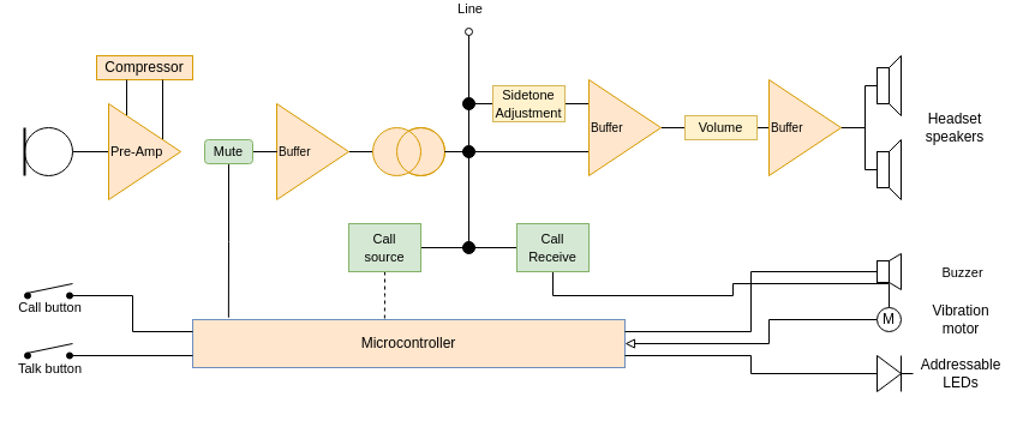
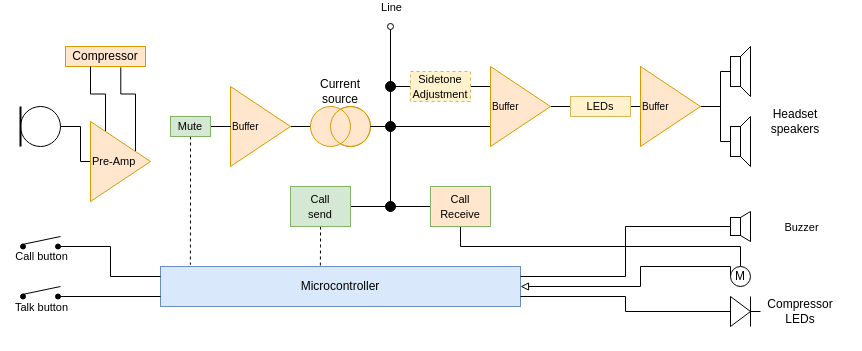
- <mxCell id="3" value="Compressor" style="rounded=0;whiteSpace=wrap;html=1;fillColor=#ffe6cc;strokeColor=#d79b00;" parent="1" vertex="1"><mxGeometry x="80" y="40" width="80" height="20" as="geometry" /></mxCell>
+ <mxCell id="3" value="Compressor" style="rounded=0;whiteSpace=wrap;html=1;fillColor=#ffe6cc;strokeColor=#d79b00;" parent="1" vertex="1"><mxGeometry x="65" y="40" width="80" height="20" as="geometry" /></mxCell>
- <mxCell id="24" value="&lt;font style=&quot;font-size: 11px;&quot;&gt;Sidetone&lt;br&gt;Adjustment&lt;br&gt;&lt;/font&gt;" style="rounded=0;whiteSpace=wrap;html=1;fillColor=#fff2cc;strokeColor=#d6b656;" vertex="1" parent="1"><mxGeometry x="410" y="65" width="60" height="30" as="geometry" /></mxCell>
+ <mxCell id="24" value="&lt;font style=&quot;font-size: 11px;&quot;&gt;Sidetone&lt;br&gt;Adjustment&lt;br&gt;&lt;/font&gt;" style="rounded=0;whiteSpace=wrap;html=1;fillColor=#fff2cc;strokeColor=#d6b656;dashed=1;" vertex="1" parent="1"><mxGeometry x="410" y="65" width="60" height="30" as="geometry" /></mxCell>
+ <mxCell id="49" value="Current source" style="text;html=1;strokeColor=none;fillColor=none;align=center;verticalAlign=middle;whiteSpace=wrap;rounded=0;" vertex="1" parent="1"><mxGeometry x="310" y="70" width="60" height="30" as="geometry" /></mxCell>
- <mxCell id="26" value="&lt;font style=&quot;font-size: 11px;&quot;&gt;Volume&lt;/font&gt;" style="rounded=0;whiteSpace=wrap;html=1;fillColor=#fff2cc;strokeColor=#d6b656;" vertex="1" parent="1"><mxGeometry x="570" y="90" width="60" height="20" as="geometry" /></mxCell>
+ <mxCell id="26" value="&lt;font style=&quot;font-size: 11px;&quot;&gt;LEDs&lt;/font&gt;" style="rounded=0;whiteSpace=wrap;html=1;fillColor=#fff2cc;strokeColor=#d6b656;" vertex="1" parent="1"><mxGeometry x="570" y="90" width="60" height="20" as="geometry" /></mxCell>
- <mxCell id="78" value="Headset speakers" style="text;html=1;strokeColor=none;fillColor=none;align=center;verticalAlign=middle;whiteSpace=wrap;rounded=0;" vertex="1" parent="1"><mxGeometry x="770" y="90" width="50" height="20" as="geometry" /></mxCell>
+ <mxCell id="78" value="Headset speakers" style="text;html=1;strokeColor=none;fillColor=none;align=center;verticalAlign=middle;whiteSpace=wrap;rounded=0;" vertex="1" parent="1"><mxGeometry x="770" y="105" width="50" height="20" as="geometry" /></mxCell>
- <mxCell id="9" value="&lt;font style=&quot;font-size: 11px;&quot;&gt;Pre-Amp&lt;/font&gt;" style="triangle;whiteSpace=wrap;html=1;points=[[0,0.25,0,0,0],[0,0.5,0,0,0],[0,0.75,0,0,0],[0.25,0.13,0,0,0],[0.5,0.25,0,0,0],[0.5,0.75,0,0,0],[0.75,0.38,0,0,0],[1,0.5,0,0,0]];align=left;fillColor=#ffe6cc;strokeColor=#d79b00;" vertex="1" parent="1"><mxGeometry x="90" y="80" width="60" height="80" as="geometry" /></mxCell>
+ <mxCell id="9" value="&lt;font style=&quot;font-size: 11px;&quot;&gt;Pre-Amp&lt;/font&gt;" style="triangle;whiteSpace=wrap;html=1;points=[[0,0.25,0,0,0],[0,0.5,0,0,0],[0,0.75,0,0,0],[0.25,0.13,0,0,0],[0.5,0.25,0,0,0],[0.5,0.75,0,0,0],[0.75,0.38,0,0,0],[1,0.5,0,0,0]];align=left;fillColor=#ffe6cc;strokeColor=#d79b00;" vertex="1" parent="1"><mxGeometry x="90" y="115" width="60" height="80" as="geometry" /></mxCell>
- <mxCell id="15" value="&lt;font style=&quot;font-size: 11px;&quot;&gt;Mute&lt;/font&gt;" style="whiteSpace=wrap;html=1;fillColor=#d5e8d4;strokeColor=#82b366;rounded=1;" vertex="1" parent="1"><mxGeometry x="170" y="110" width="40" height="20" as="geometry" /></mxCell>
+ <mxCell id="15" value="&lt;font style=&quot;font-size: 11px;&quot;&gt;Mute&lt;/font&gt;" style="rounded=0;whiteSpace=wrap;html=1;fillColor=#d5e8d4;strokeColor=#82b366;" vertex="1" parent="1"><mxGeometry x="170" y="110" width="40" height="20" as="geometry" /></mxCell>
- <mxCell id="14" style="edgeStyle=orthogonalEdgeStyle;rounded=0;orthogonalLoop=1;jettySize=auto;html=1;exitX=0.5;exitY=1;exitDx=0;exitDy=0;entryX=0.083;entryY=-0.044;entryDx=0;entryDy=0;entryPerimeter=0;endArrow=none;endFill=0;" edge="1" parent="1" source="15" target="50"><mxGeometry relative="1" as="geometry" /></mxCell>
+ <mxCell id="14" style="edgeStyle=orthogonalEdgeStyle;rounded=0;orthogonalLoop=1;jettySize=auto;html=1;exitX=0.5;exitY=1;exitDx=0;exitDy=0;entryX=0.083;entryY=-0.044;entryDx=0;entryDy=0;entryPerimeter=0;endArrow=none;endFill=0;dashed=1;" edge="1" parent="1" source="15" target="50"><mxGeometry relative="1" as="geometry" /></mxCell>
- <mxCell id="44" value="&lt;font style=&quot;font-size: 11px;&quot;&gt;Call&lt;br&gt;source&lt;/font&gt;" style="rounded=0;whiteSpace=wrap;html=1;fillColor=#d5e8d4;strokeColor=#82b366;" vertex="1" parent="1"><mxGeometry x="290" y="180" width="60" height="40" as="geometry" /></mxCell>
+ <mxCell id="44" value="&lt;font style=&quot;font-size: 11px;&quot;&gt;Call&lt;br&gt;send&lt;/font&gt;" style="rounded=0;whiteSpace=wrap;html=1;fillColor=#d5e8d4;strokeColor=#82b366;" vertex="1" parent="1"><mxGeometry x="290" y="180" width="60" height="40" as="geometry" /></mxCell>
- <mxCell id="47" value="&lt;font style=&quot;font-size: 11px;&quot;&gt;Call&lt;br&gt;Receive&lt;/font&gt;" style="rounded=0;whiteSpace=wrap;html=1;fillColor=#d5e8d4;strokeColor=#82b366;" vertex="1" parent="1"><mxGeometry x="430" y="180" width="60" height="40" as="geometry" /></mxCell>
+ <mxCell id="47" value="&lt;font style=&quot;font-size: 11px;&quot;&gt;Call&lt;br&gt;Receive&lt;/font&gt;" style="rounded=0;whiteSpace=wrap;html=1;fillColor=#ffe6cc;strokeColor=#82b366;" vertex="1" parent="1"><mxGeometry x="430" y="180" width="60" height="40" as="geometry" /></mxCell>
- <mxCell id="70" value="M" style="ellipse;whiteSpace=wrap;html=1;aspect=fixed;" vertex="1" parent="1"><mxGeometry x="730" y="250" width="20" height="20" as="geometry" /></mxCell>
+ <mxCell id="70" value="M" style="ellipse;whiteSpace=wrap;html=1;aspect=fixed;" vertex="1" parent="1"><mxGeometry x="730" y="260" width="20" height="20" as="geometry" /></mxCell>
- <mxCell id="71" value="Vibration motor" style="text;html=1;strokeColor=none;fillColor=none;align=center;verticalAlign=middle;whiteSpace=wrap;rounded=0;" vertex="1" parent="1"><mxGeometry x="775" y="250" width="50" height="20" as="geometry" /></mxCell>
- <mxCell id="50" value="Microcontroller" style="rounded=0;whiteSpace=wrap;html=1;fillColor=#ffe6cc;strokeColor=#6c8ebf;" vertex="1" parent="1"><mxGeometry x="160" y="260" width="360" height="40" as="geometry" /></mxCell>
+ <mxCell id="50" value="Microcontroller" style="rounded=0;whiteSpace=wrap;html=1;fillColor=#dae8fc;strokeColor=#6c8ebf;" vertex="1" parent="1"><mxGeometry x="160" y="260" width="360" height="40" as="geometry" /></mxCell>
- <mxCell id="77" value="Addressable LEDs" style="text;html=1;strokeColor=none;fillColor=none;align=center;verticalAlign=middle;whiteSpace=wrap;rounded=0;" vertex="1" parent="1"><mxGeometry x="760" y="287.5" width="80" height="35" as="geometry" /></mxCell>
+ <mxCell id="77" value="Compressor LEDs" style="text;html=1;strokeColor=none;fillColor=none;align=center;verticalAlign=middle;whiteSpace=wrap;rounded=0;" vertex="1" parent="1"><mxGeometry x="760" y="287.5" width="80" height="35" as="geometry" /></mxCell>
